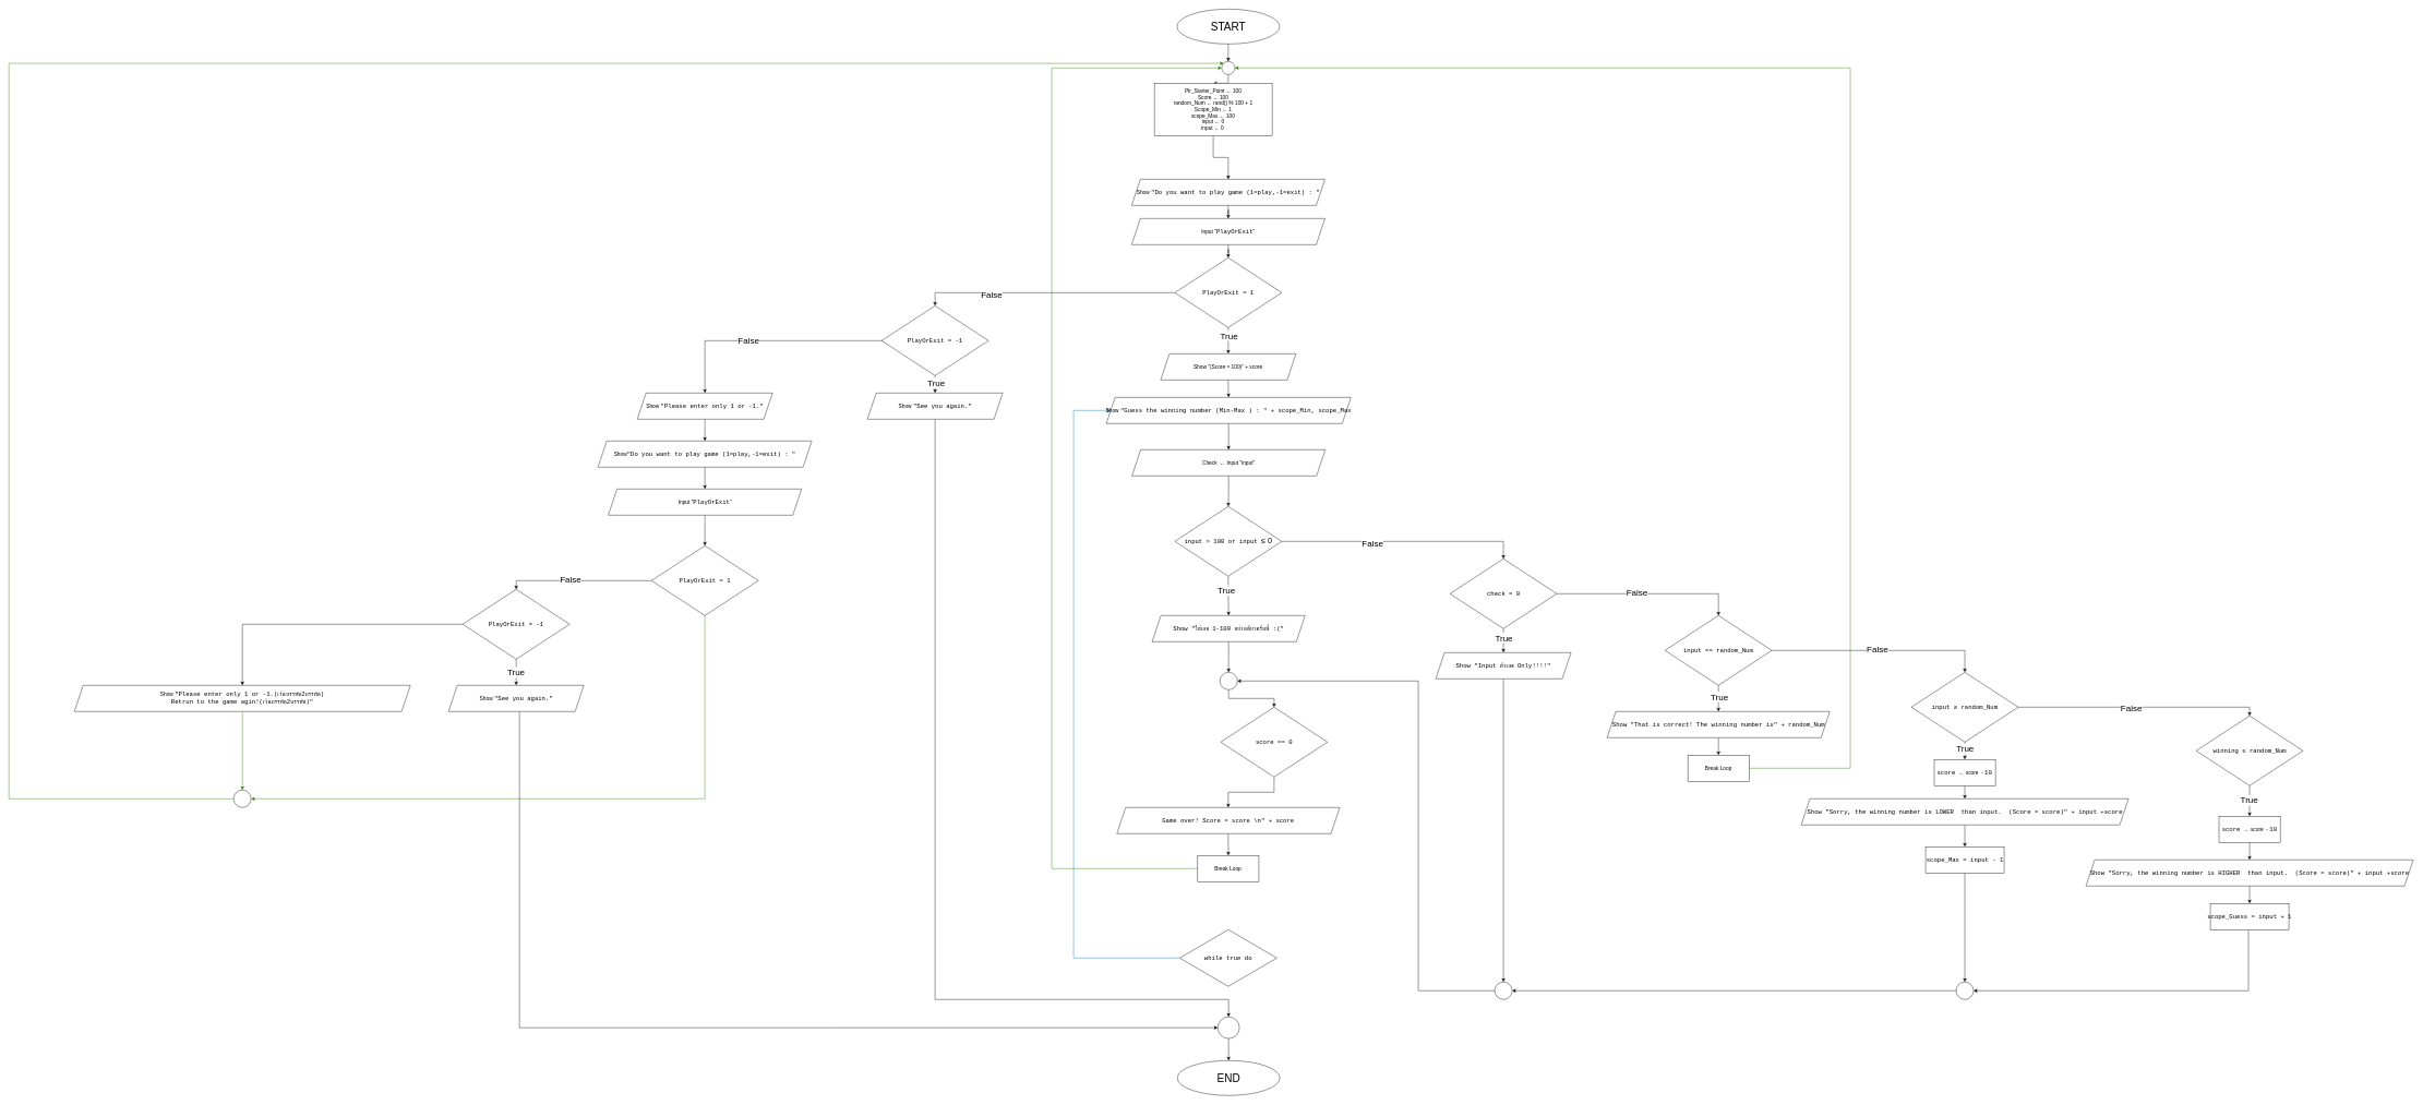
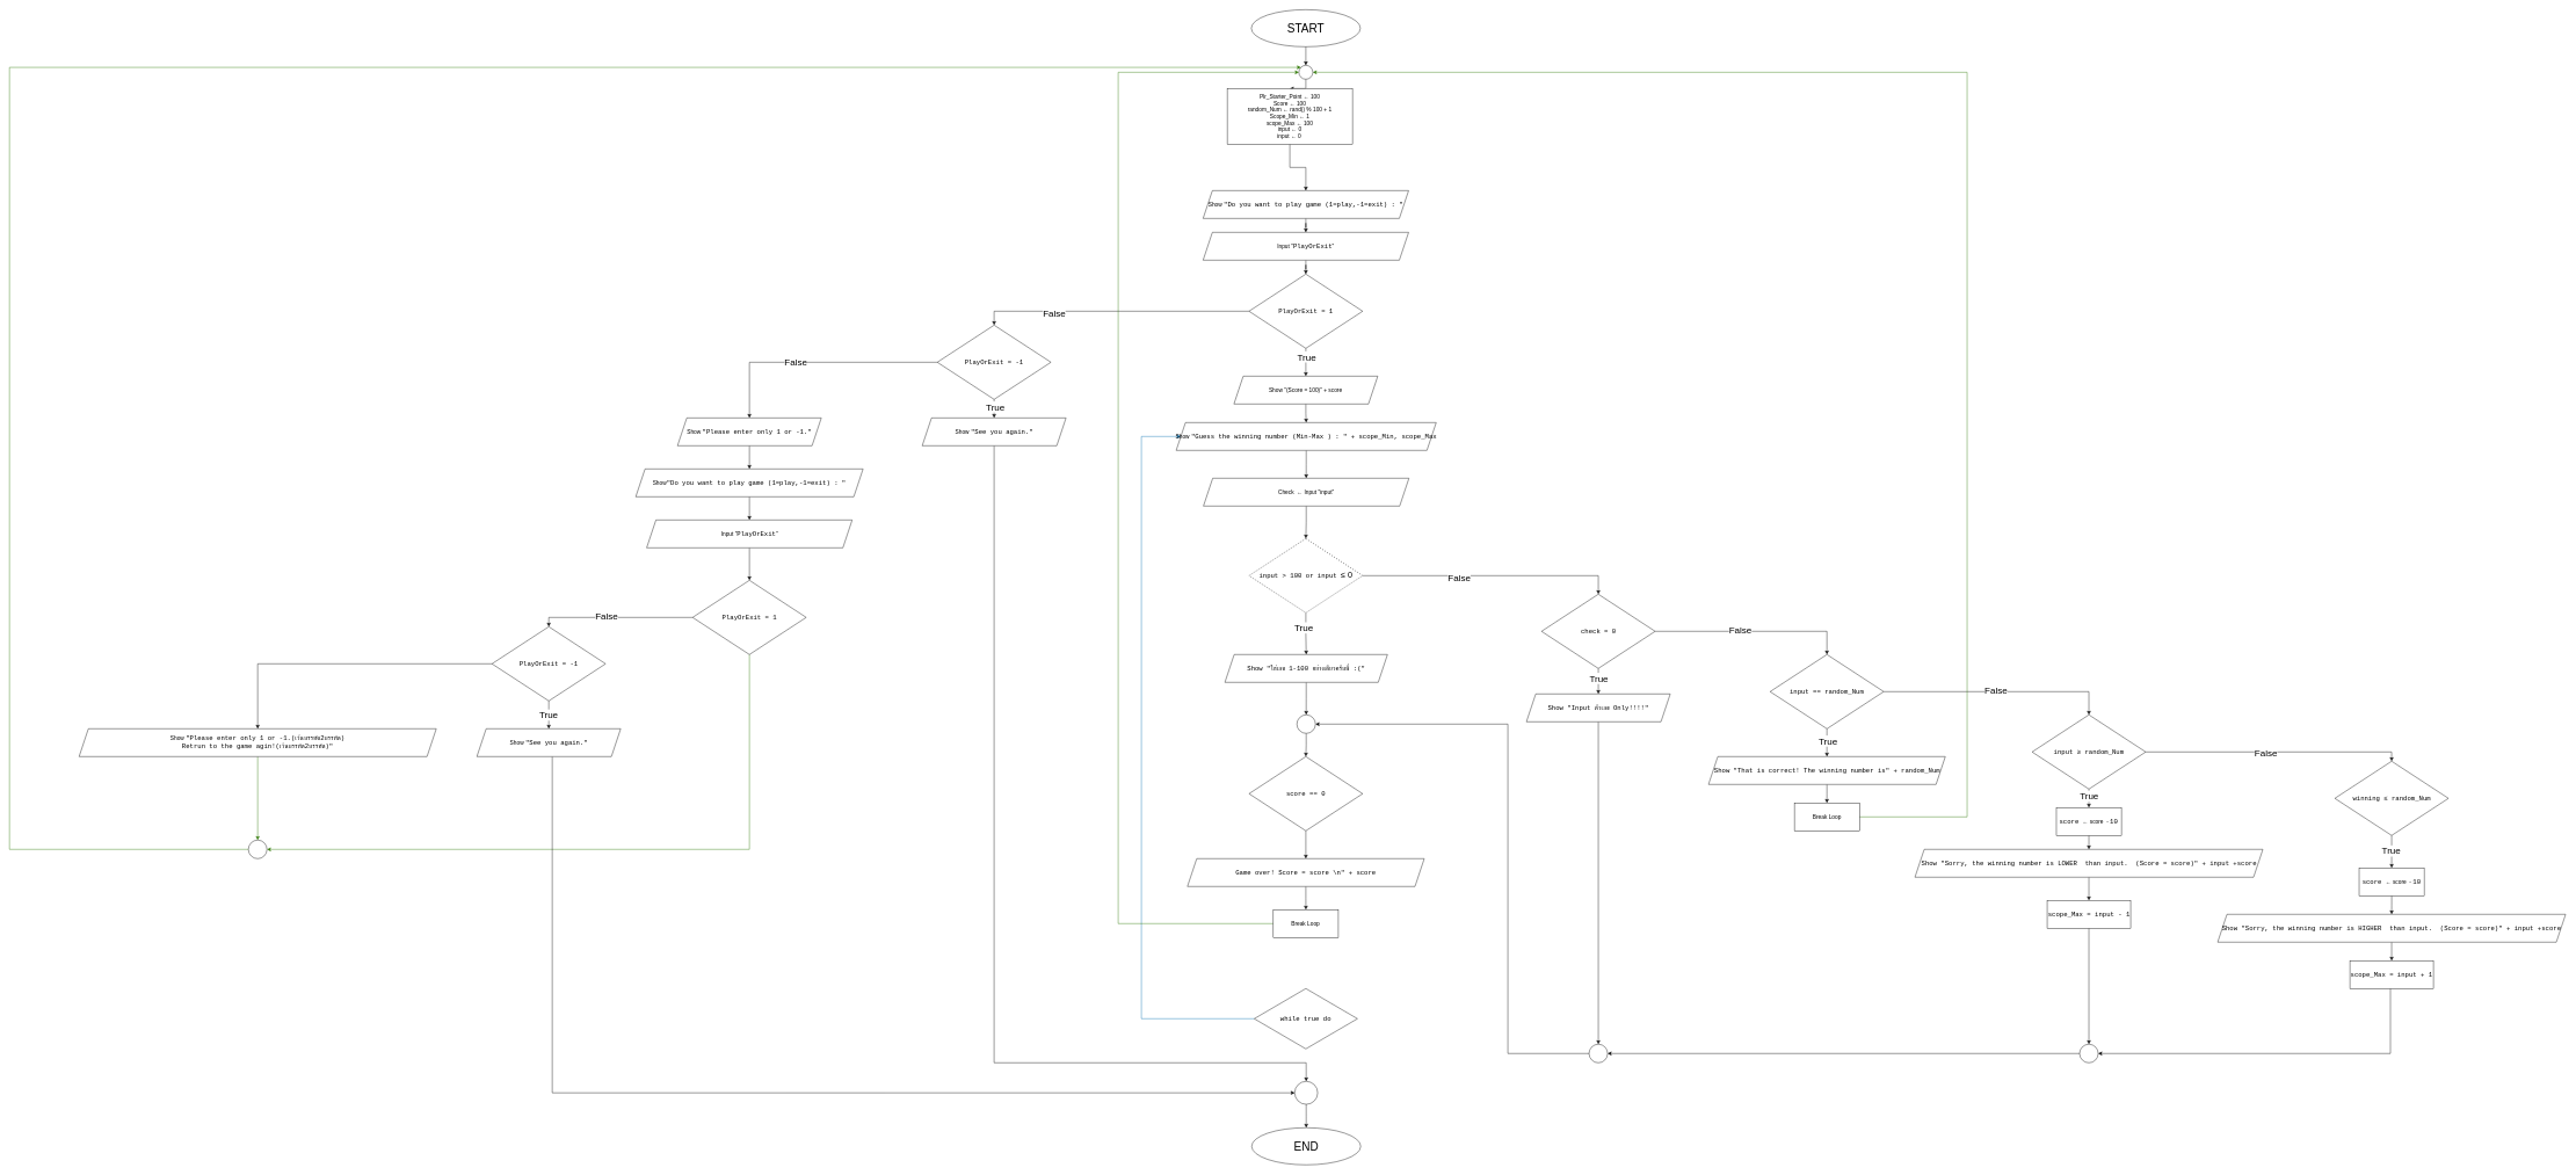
- <mxCell id="31" value="&lt;div style=&quot;font-family: Consolas, &amp;quot;Courier New&amp;quot;, monospace; font-size: 14px; line-height: 19px; white-space: pre;&quot;&gt;&lt;div style=&quot;line-height: 19px;&quot;&gt;&lt;span style=&quot;&quot;&gt;input&lt;/span&gt; &lt;span style=&quot;&quot;&gt;&amp;gt;&lt;/span&gt; &lt;span style=&quot;&quot;&gt;100 or input &lt;/span&gt;&lt;span style=&quot;font-family: Arial, sans-serif; font-size: 18px; text-align: start; white-space: normal;&quot;&gt;≤ 0&lt;/span&gt;&lt;/div&gt;&lt;/div&gt;" style="rhombus;whiteSpace=wrap;html=1;labelBackgroundColor=none;fontColor=default;" parent="1" vertex="1"><mxGeometry x="2692" y="1160" width="245" height="160" as="geometry" /></mxCell>
+ <mxCell id="31" value="&lt;div style=&quot;font-family: Consolas, &amp;quot;Courier New&amp;quot;, monospace; font-size: 14px; line-height: 19px; white-space: pre;&quot;&gt;&lt;div style=&quot;line-height: 19px;&quot;&gt;&lt;span style=&quot;&quot;&gt;input&lt;/span&gt; &lt;span style=&quot;&quot;&gt;&amp;gt;&lt;/span&gt; &lt;span style=&quot;&quot;&gt;100 or input &lt;/span&gt;&lt;span style=&quot;font-family: Arial, sans-serif; font-size: 18px; text-align: start; white-space: normal;&quot;&gt;≤ 0&lt;/span&gt;&lt;/div&gt;&lt;/div&gt;" style="rhombus;whiteSpace=wrap;html=1;labelBackgroundColor=none;fontColor=default;dashed=1;" parent="1" vertex="1"><mxGeometry x="2692" y="1160" width="245" height="160" as="geometry" /></mxCell>
- <mxCell id="75" value="&lt;div style=&quot;font-family: Consolas, &amp;quot;Courier New&amp;quot;, monospace; font-size: 14px; line-height: 19px; white-space: pre;&quot;&gt;&lt;div style=&quot;line-height: 19px;&quot;&gt;&lt;div style=&quot;line-height: 19px;&quot;&gt;&lt;div style=&quot;line-height: 19px;&quot;&gt;&amp;nbsp;&lt;span style=&quot;&quot;&gt;score&lt;/span&gt; &lt;span style=&quot;&quot;&gt;==&lt;/span&gt; &lt;span style=&quot;&quot;&gt;0&lt;/span&gt; &lt;/div&gt;&lt;/div&gt;&lt;/div&gt;&lt;/div&gt;" style="rhombus;whiteSpace=wrap;html=1;labelBackgroundColor=none;fontColor=default;" parent="1" vertex="1"><mxGeometry x="2796.99" y="1620" width="245" height="160" as="geometry" /></mxCell>
+ <mxCell id="75" value="&lt;div style=&quot;font-family: Consolas, &amp;quot;Courier New&amp;quot;, monospace; font-size: 14px; line-height: 19px; white-space: pre;&quot;&gt;&lt;div style=&quot;line-height: 19px;&quot;&gt;&lt;div style=&quot;line-height: 19px;&quot;&gt;&lt;div style=&quot;line-height: 19px;&quot;&gt;&amp;nbsp;&lt;span style=&quot;&quot;&gt;score&lt;/span&gt; &lt;span style=&quot;&quot;&gt;==&lt;/span&gt; &lt;span style=&quot;&quot;&gt;0&lt;/span&gt; &lt;/div&gt;&lt;/div&gt;&lt;/div&gt;&lt;/div&gt;" style="rhombus;whiteSpace=wrap;html=1;labelBackgroundColor=none;fontColor=default;" parent="1" vertex="1"><mxGeometry x="2691.99" y="1630" width="245" height="160" as="geometry" /></mxCell>
- <mxCell id="73" value="&lt;div style=&quot;font-family: Consolas, &amp;quot;Courier New&amp;quot;, monospace; font-size: 14px; line-height: 19px; white-space: pre;&quot;&gt;&lt;span style=&quot;&quot;&gt;scope_Guess&lt;/span&gt; &lt;span style=&quot;&quot;&gt;=&lt;/span&gt; &lt;span style=&quot;&quot;&gt;input&lt;/span&gt; + &lt;span style=&quot;&quot;&gt;1&lt;/span&gt;&lt;/div&gt;" style="rounded=0;whiteSpace=wrap;html=1;fontColor=default;labelBackgroundColor=none;" parent="1" vertex="1"><mxGeometry x="5065.12" y="2070" width="180" height="60" as="geometry" /></mxCell>
+ <mxCell id="73" value="&lt;div style=&quot;font-family: Consolas, &amp;quot;Courier New&amp;quot;, monospace; font-size: 14px; line-height: 19px; white-space: pre;&quot;&gt;&lt;span style=&quot;&quot;&gt;scope_Max&lt;/span&gt; &lt;span style=&quot;&quot;&gt;=&lt;/span&gt; &lt;span style=&quot;&quot;&gt;input&lt;/span&gt; + &lt;span style=&quot;&quot;&gt;1&lt;/span&gt;&lt;/div&gt;" style="rounded=0;whiteSpace=wrap;html=1;fontColor=default;labelBackgroundColor=none;" parent="1" vertex="1"><mxGeometry x="5065.12" y="2070" width="180" height="60" as="geometry" /></mxCell>
